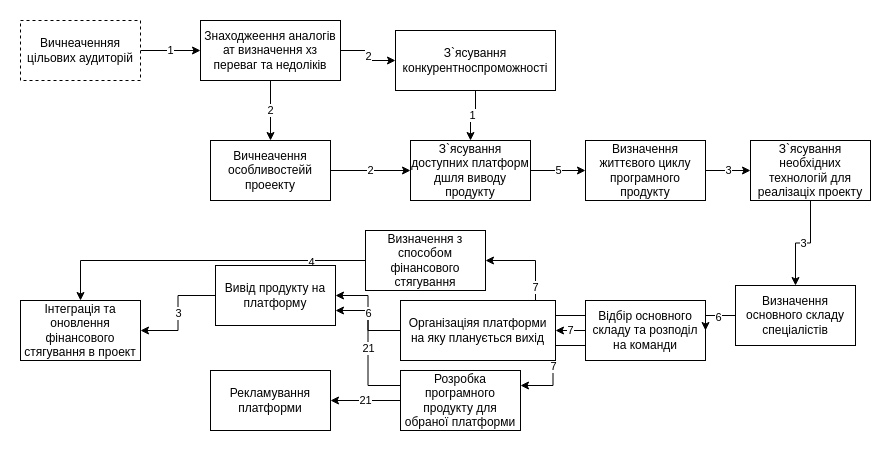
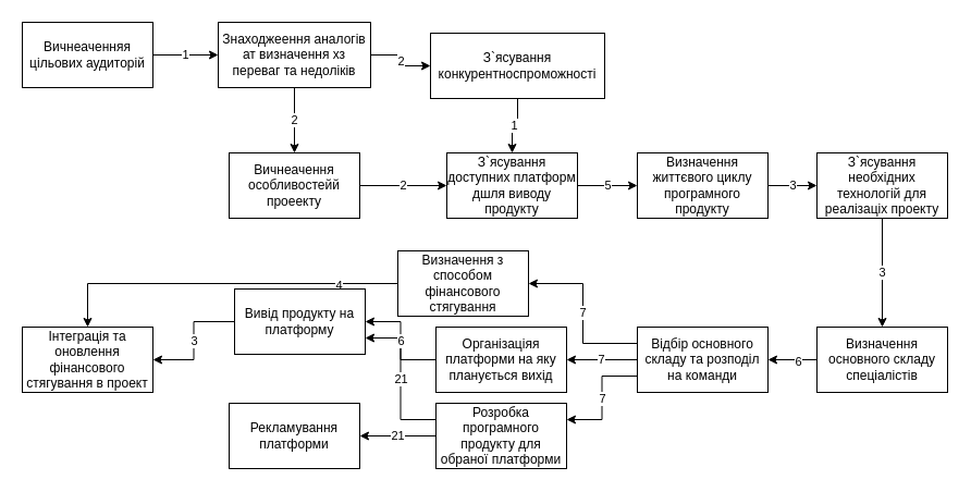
- <mxCell id="4" value="Вичнеаченняя цільових аудиторій" style="rounded=0;whiteSpace=wrap;html=1;dashed=1;" vertex="1" parent="1"><mxGeometry y="20" width="120" height="60" as="geometry" x="20" /></mxCell>
+ <mxCell id="4" value="Вичнеаченняя цільових аудиторій" style="rounded=0;whiteSpace=wrap;html=1;" vertex="1" parent="1"><mxGeometry y="20" width="120" height="60" as="geometry" x="20" /></mxCell>
- <mxCell id="35" value="Визначення основного складу спеціалістів" style="rounded=0;whiteSpace=wrap;html=1;" vertex="1" parent="1"><mxGeometry x="735" y="285" width="120" height="60" as="geometry" /></mxCell>
+ <mxCell id="35" value="Визначення основного складу спеціалістів" style="rounded=0;whiteSpace=wrap;html=1;" vertex="1" parent="1"><mxGeometry x="750" y="300" width="120" height="60" as="geometry" /></mxCell>
- <mxCell id="25" value="Організаціяя платформи на яку планується вихід" style="rounded=0;whiteSpace=wrap;html=1;" vertex="1" parent="1"><mxGeometry x="400" y="300" width="155" height="60" as="geometry" /></mxCell>
+ <mxCell id="25" value="Організаціяя платформи на яку планується вихід" style="rounded=0;whiteSpace=wrap;html=1;" vertex="1" parent="1"><mxGeometry x="400" y="300" width="120" height="60" as="geometry" /></mxCell>
